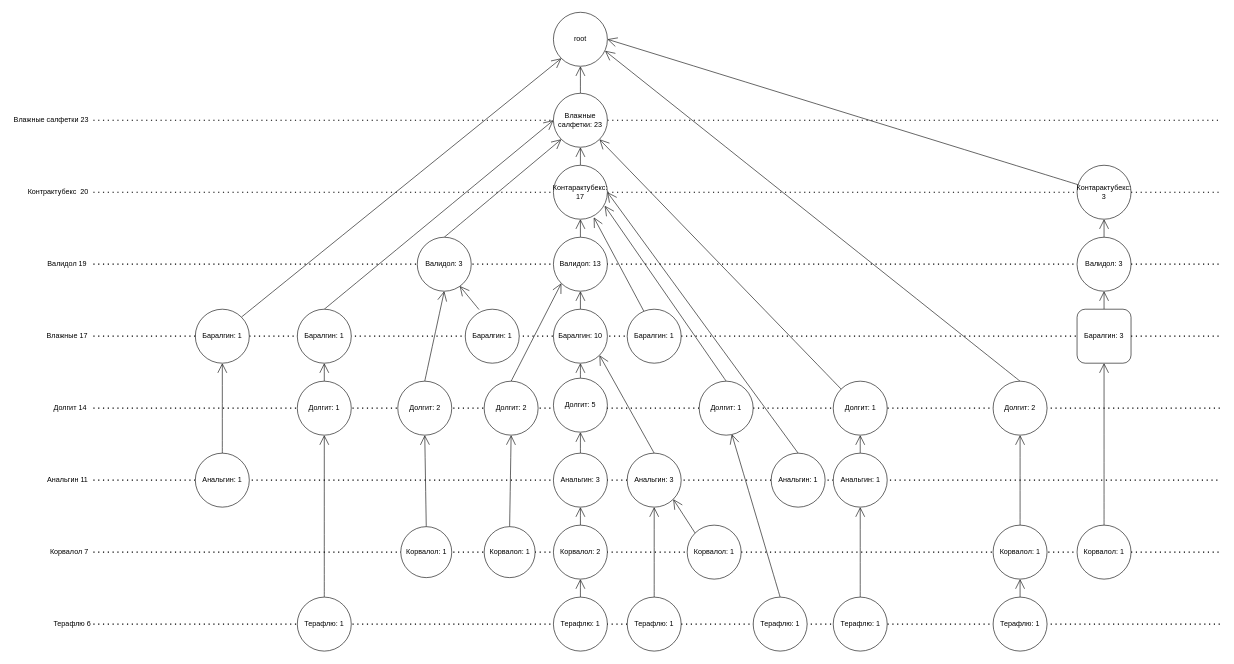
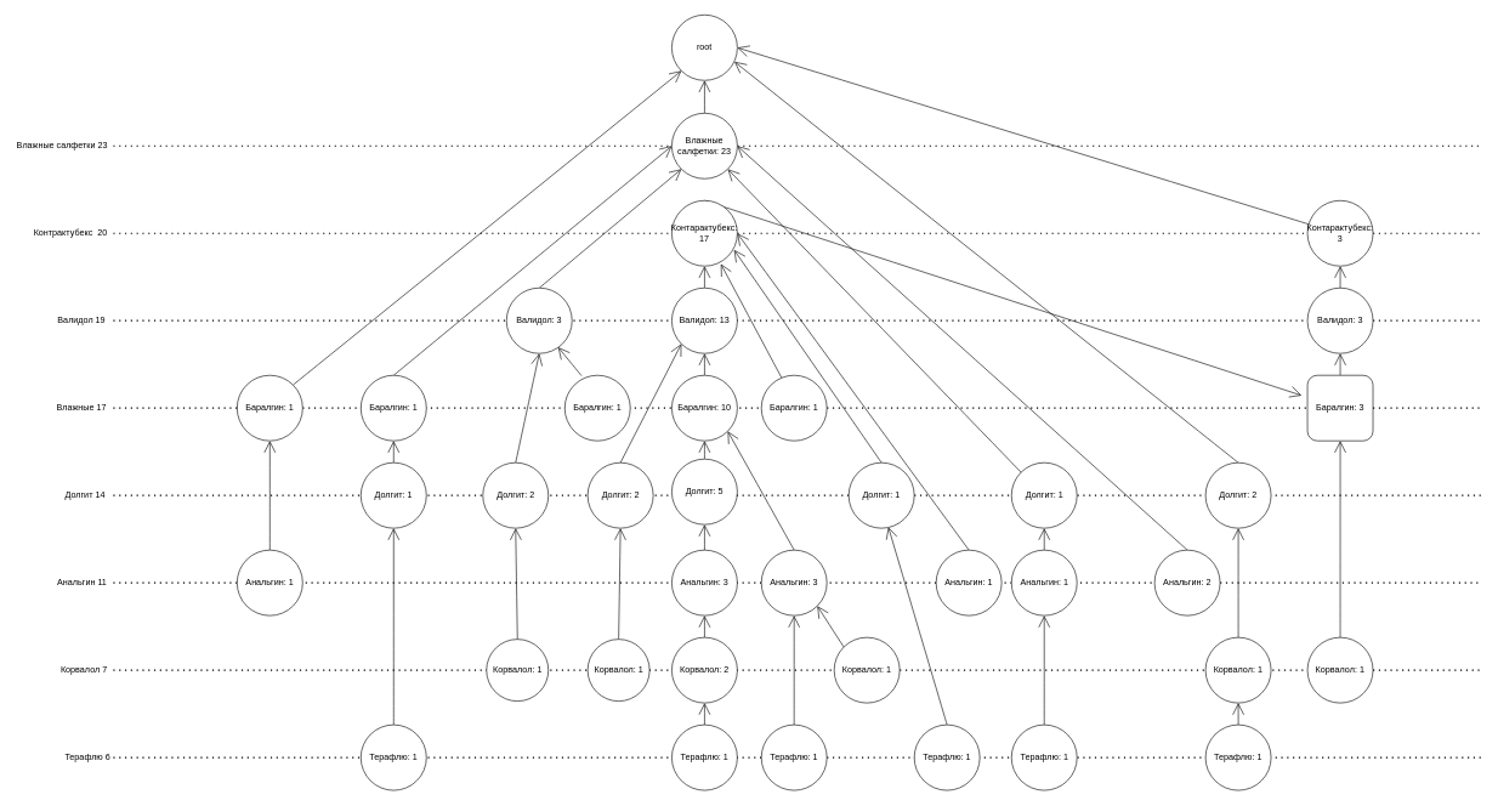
- <mxCell id="22" style="edgeStyle=none;curved=1;rounded=0;orthogonalLoop=1;jettySize=auto;html=1;exitX=0.5;exitY=0;exitDx=0;exitDy=0;entryX=0.5;entryY=1;entryDx=0;entryDy=0;endArrow=open;startSize=14;endSize=14;sourcePerimeterSpacing=8;targetPerimeterSpacing=8;" edge="1" parent="1" source="95" target="97"><mxGeometry relative="1" as="geometry" /></mxCell>
+ <mxCell id="22" style="edgeStyle=none;curved=1;rounded=0;orthogonalLoop=1;jettySize=auto;html=1;exitX=0.5;exitY=0;exitDx=0;exitDy=0;endArrow=open;startSize=14;endSize=14;sourcePerimeterSpacing=8;targetPerimeterSpacing=8;" edge="1" parent="1" source="95" target="90"><mxGeometry relative="1" as="geometry" /></mxCell>
+ <mxCell id="44" style="edgeStyle=none;curved=1;rounded=0;orthogonalLoop=1;jettySize=auto;html=1;exitX=0.5;exitY=0;exitDx=0;exitDy=0;entryX=1;entryY=0.5;entryDx=0;entryDy=0;endArrow=open;startSize=14;endSize=14;sourcePerimeterSpacing=8;targetPerimeterSpacing=8;" edge="1" parent="1" source="76" target="97"><mxGeometry relative="1" as="geometry" /></mxCell>
+ <mxCell id="76" value="Анальгин:&amp;nbsp;2" style="ellipse;whiteSpace=wrap;html=1;aspect=fixed;hachureGap=4;pointerEvents=0;" vertex="1" parent="1"><mxGeometry x="1585" y="755" width="90" height="90" as="geometry" /></mxCell>
